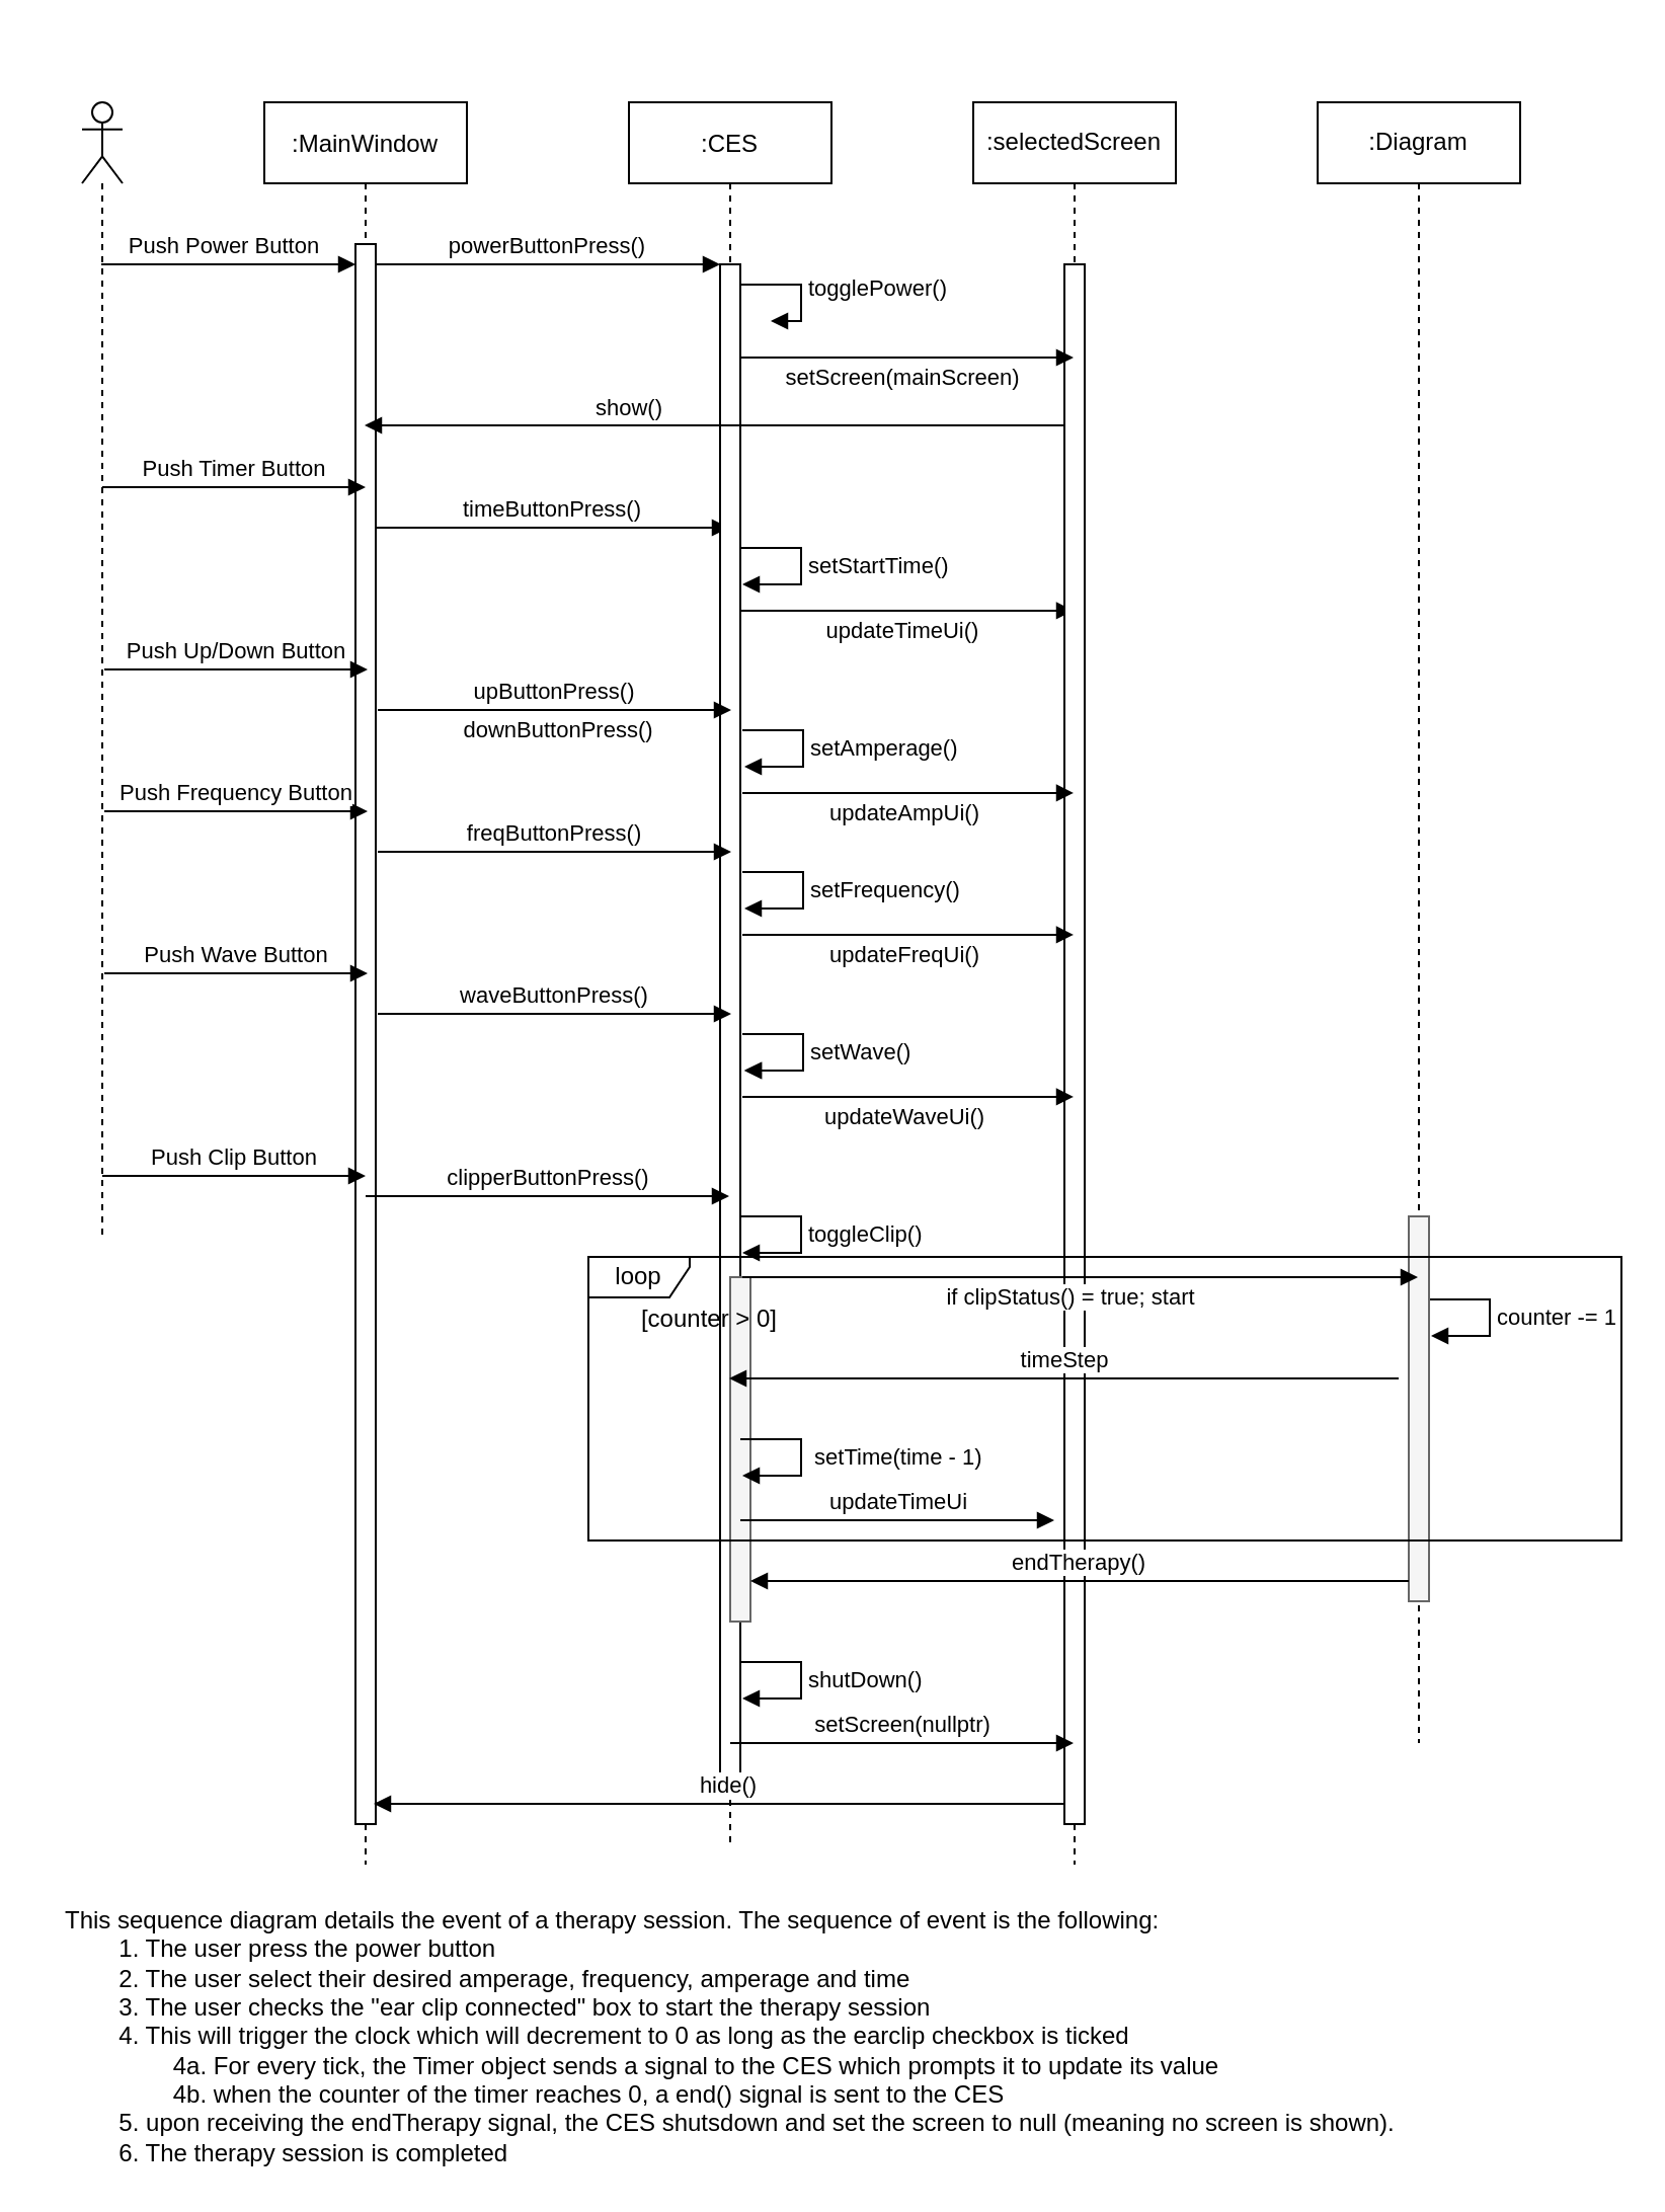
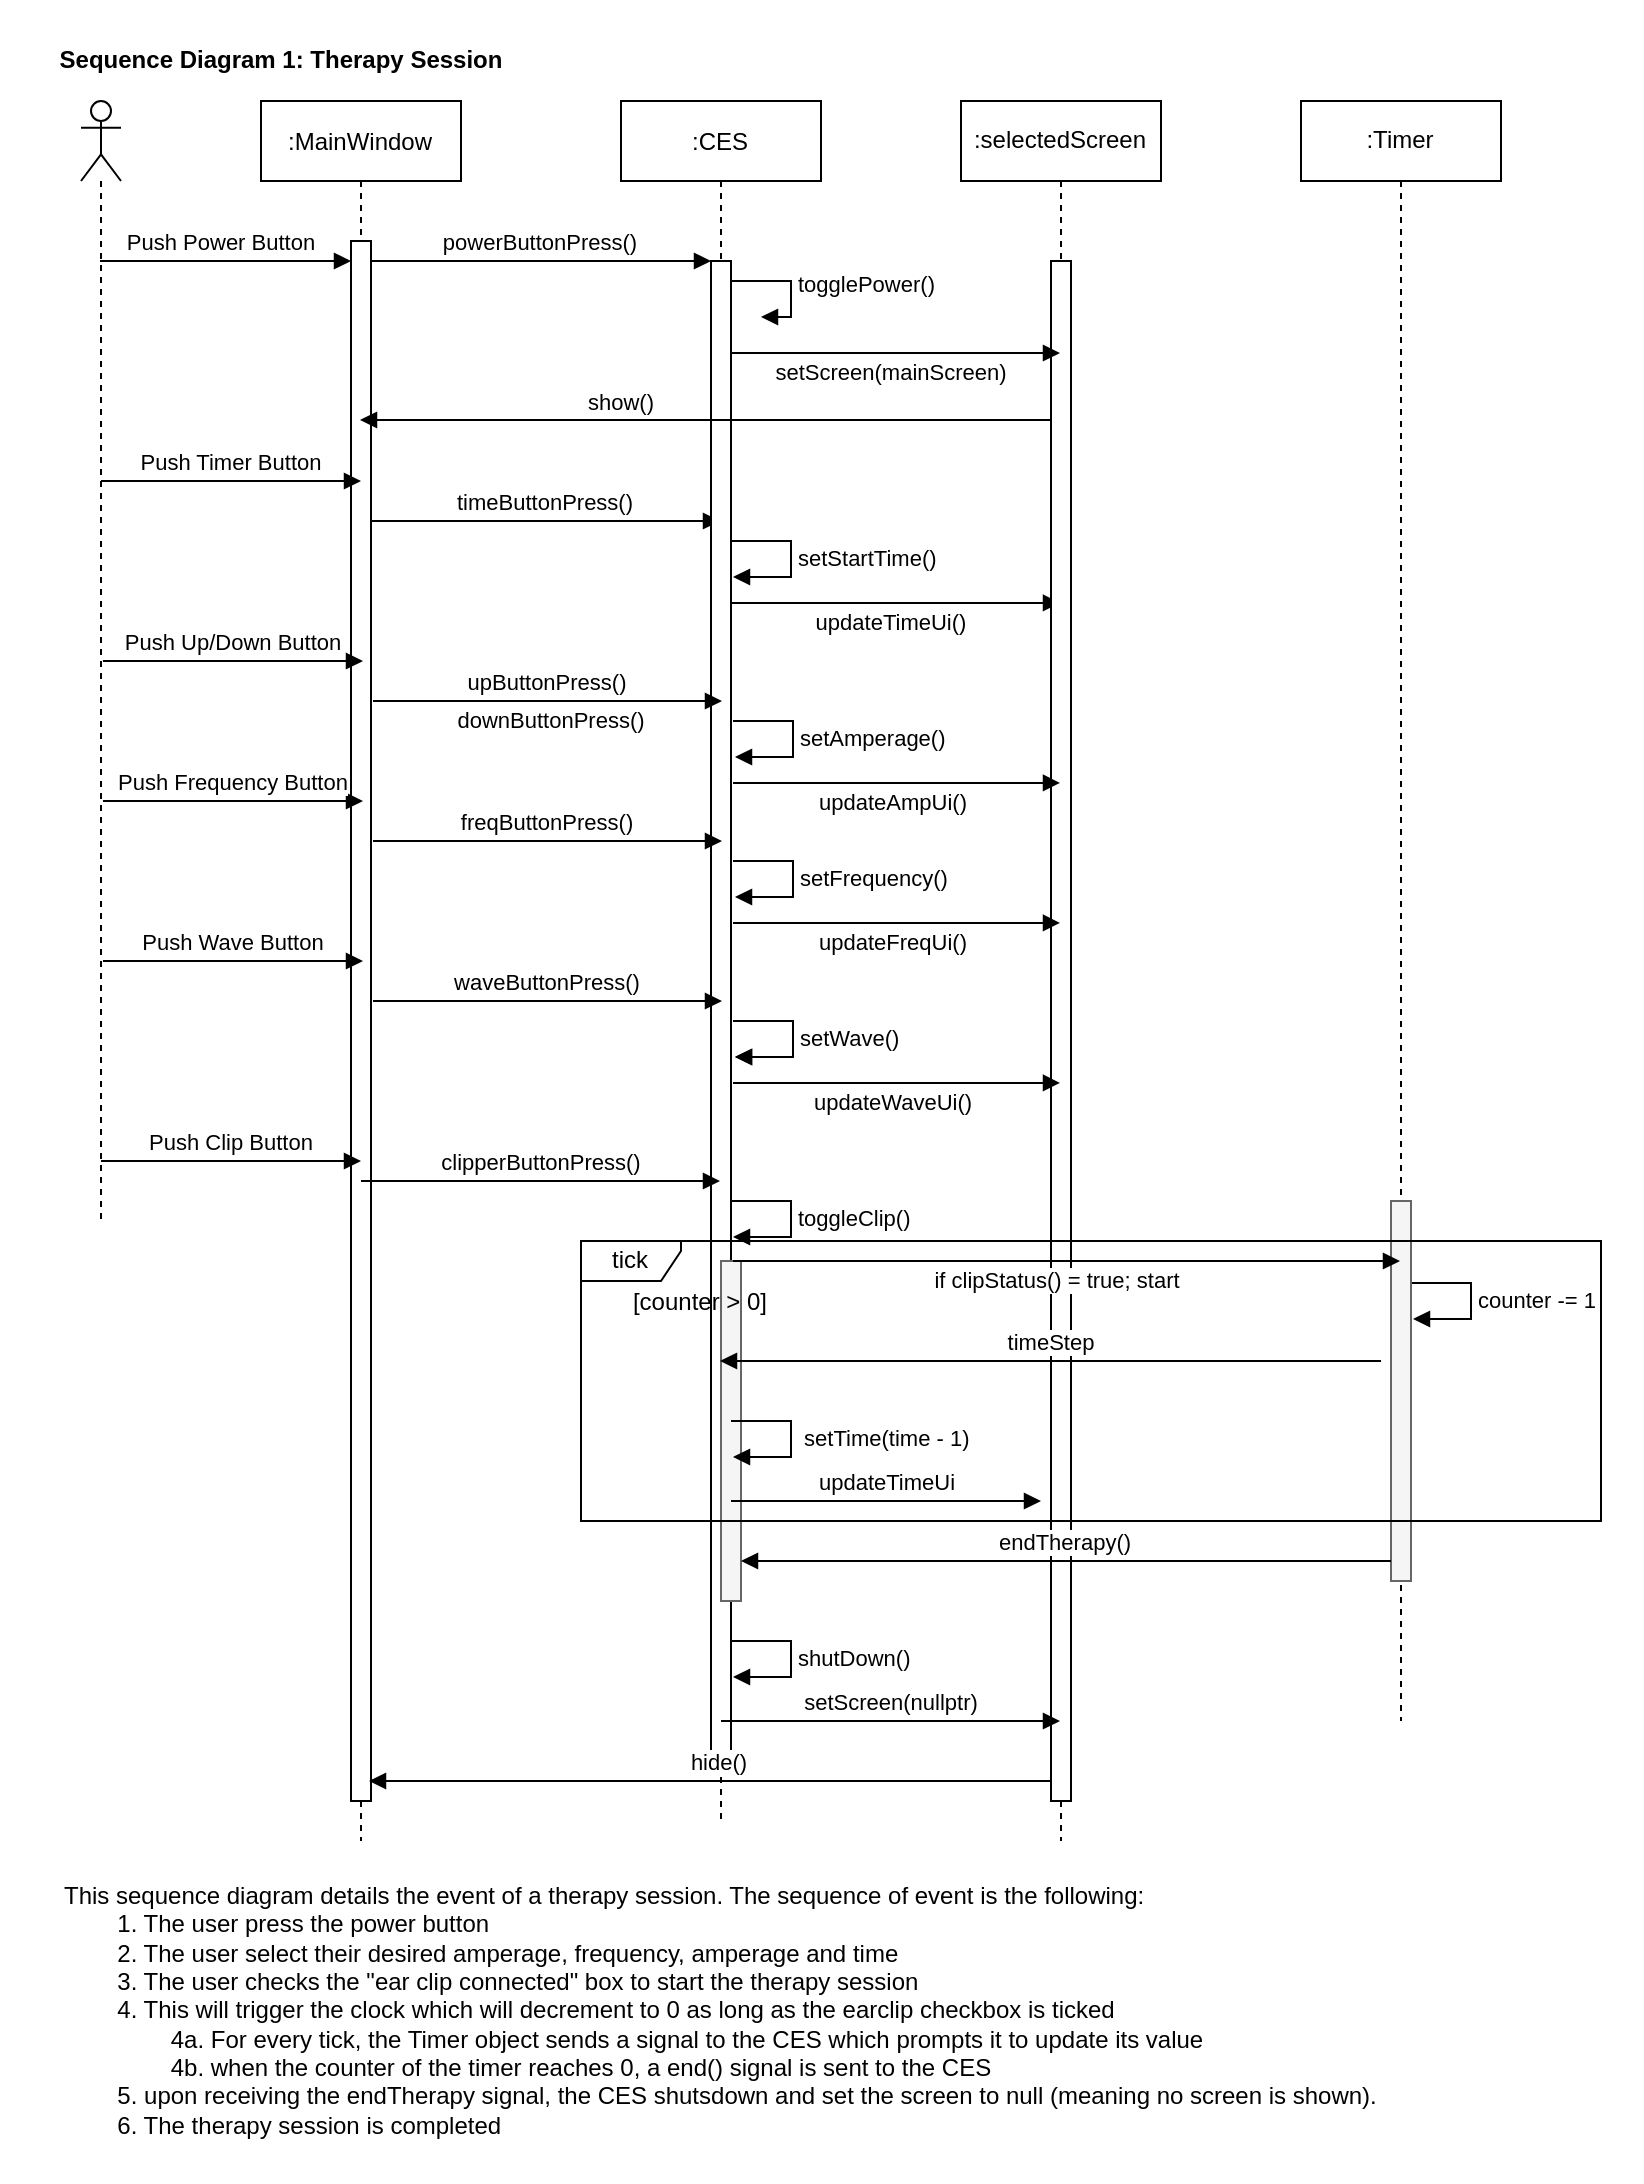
+ <mxCell id="50" value="Sequence Diagram 1: Therapy Session" style="text;html=1;align=center;verticalAlign=middle;resizable=0;points=[];autosize=1;strokeColor=none;fillColor=none;fontStyle=1" vertex="1" parent="1"><mxGeometry y="20" width="240" height="20" as="geometry" x="20" /></mxCell>
- <mxCell id="22" value=":Diagram" style="shape=umlLifeline;perimeter=lifelinePerimeter;whiteSpace=wrap;html=1;container=1;collapsible=0;recursiveResize=0;outlineConnect=0;" parent="1" vertex="1"><mxGeometry x="650" y="50" width="100" height="810" as="geometry" /></mxCell>
+ <mxCell id="22" value=":Timer" style="shape=umlLifeline;perimeter=lifelinePerimeter;whiteSpace=wrap;html=1;container=1;collapsible=0;recursiveResize=0;outlineConnect=0;" parent="1" vertex="1"><mxGeometry x="650" y="50" width="100" height="810" as="geometry" /></mxCell>
- <mxCell id="45" value="loop" style="shape=umlFrame;whiteSpace=wrap;html=1;width=50;height=20;" parent="1" vertex="1"><mxGeometry x="290" y="620" width="510" height="140" as="geometry" /></mxCell>
+ <mxCell id="45" value="tick" style="shape=umlFrame;whiteSpace=wrap;html=1;width=50;height=20;" parent="1" vertex="1"><mxGeometry x="290" y="620" width="510" height="140" as="geometry" /></mxCell>
